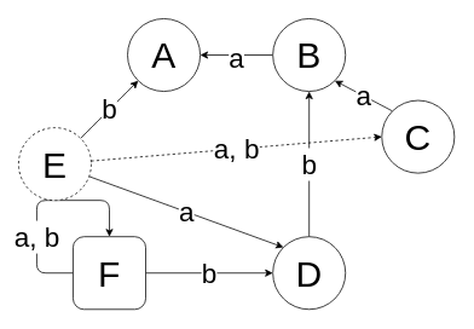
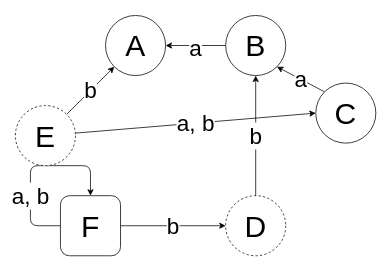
- <mxCell id="13" value="a, b" style="edgeStyle=none;html=1;entryX=0;entryY=0.5;entryDx=0;entryDy=0;fontSize=30;dashed=1;" edge="1" parent="1" source="15" target="6"><mxGeometry relative="1" as="geometry" /></mxCell>
+ <mxCell id="13" value="a, b" style="edgeStyle=none;html=1;entryX=0;entryY=0.5;entryDx=0;entryDy=0;fontSize=30;" edge="1" parent="1" source="15" target="6"><mxGeometry relative="1" as="geometry" /></mxCell>
- <mxCell id="14" value="a" style="edgeStyle=none;html=1;entryX=0;entryY=0;entryDx=0;entryDy=0;fontSize=30;" edge="1" parent="1" source="15" target="8"><mxGeometry relative="1" as="geometry" /></mxCell>
- <mxCell id="8" value="&lt;font style=&quot;font-size: 40px&quot;&gt;D&lt;/font&gt;" style="ellipse;whiteSpace=wrap;html=1;aspect=fixed;" parent="1" vertex="1"><mxGeometry x="300" y="260" width="80" height="80" as="geometry" /></mxCell>
+ <mxCell id="8" value="&lt;font style=&quot;font-size: 40px&quot;&gt;D&lt;/font&gt;" style="ellipse;whiteSpace=wrap;html=1;aspect=fixed;dashed=1;" parent="1" vertex="1"><mxGeometry x="300" y="260" width="80" height="80" as="geometry" /></mxCell>
